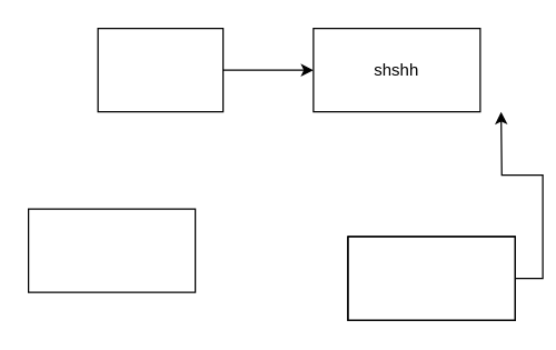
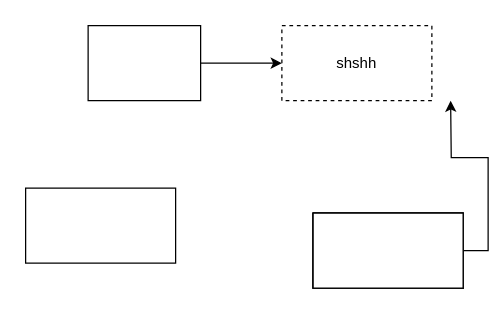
- <mxCell id="10" value="shshh" style="whiteSpace=wrap;html=1;rounded=0;" vertex="1" parent="1"><mxGeometry x="225" y="20" width="120" height="60" as="geometry" /></mxCell>
+ <mxCell id="10" value="shshh" style="whiteSpace=wrap;html=1;rounded=0;dashed=1;" vertex="1" parent="1"><mxGeometry x="225" y="20" width="120" height="60" as="geometry" /></mxCell>
